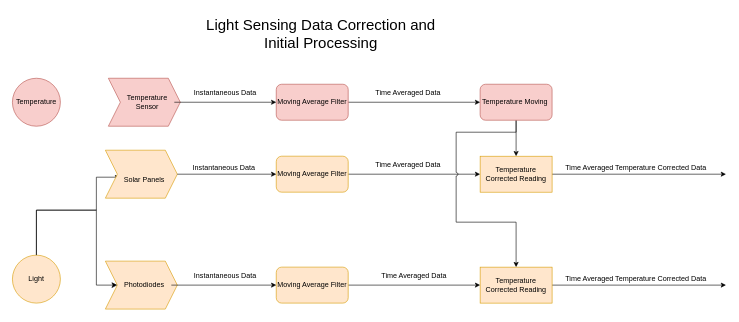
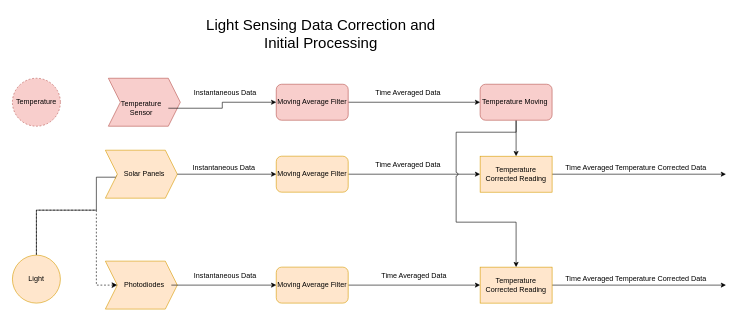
- <mxCell id="14" value="Temperature" style="ellipse;whiteSpace=wrap;html=1;aspect=fixed;fillColor=#f8cecc;strokeColor=#b85450;" vertex="1" parent="1"><mxGeometry x="20" y="130" width="80" height="80" as="geometry" /></mxCell>
+ <mxCell id="14" value="Temperature" style="ellipse;whiteSpace=wrap;html=1;aspect=fixed;fillColor=#f8cecc;strokeColor=#b85450;dashed=1;" vertex="1" parent="1"><mxGeometry x="20" y="130" width="80" height="80" as="geometry" /></mxCell>
- <mxCell id="6" value="&lt;font style=&quot;font-size: 12px&quot;&gt;Temperature Sensor&lt;/font&gt;" style="text;html=1;strokeColor=none;fillColor=none;align=center;verticalAlign=middle;whiteSpace=wrap;rounded=0;fontSize=12;horizontal=1;" vertex="1" parent="4"><mxGeometry x="20" y="15" width="90" height="50" as="geometry" /></mxCell>
+ <mxCell id="6" value="&lt;font style=&quot;font-size: 12px&quot;&gt;Temperature Sensor&lt;/font&gt;" style="text;html=1;strokeColor=none;fillColor=none;align=center;verticalAlign=middle;whiteSpace=wrap;rounded=0;fontSize=12;horizontal=1;" vertex="1" parent="4"><mxGeometry x="10" y="25" width="90" height="50" as="geometry" /></mxCell>
- <mxCell id="10" value="Solar Panels" style="text;html=1;strokeColor=none;fillColor=none;align=center;verticalAlign=middle;whiteSpace=wrap;rounded=0;fontSize=12;horizontal=1;" vertex="1" parent="8"><mxGeometry x="20" y="25" width="90" height="50" as="geometry" /></mxCell>
+ <mxCell id="10" value="Solar Panels" style="text;html=1;strokeColor=none;fillColor=none;align=center;verticalAlign=middle;whiteSpace=wrap;rounded=0;fontSize=12;horizontal=1;" vertex="1" parent="8"><mxGeometry x="20" y="15" width="90" height="50" as="geometry" /></mxCell>
- <mxCell id="7" style="edgeStyle=orthogonalEdgeStyle;rounded=0;orthogonalLoop=1;jettySize=auto;html=1;exitX=0;exitY=0.5;exitDx=0;exitDy=0;fontSize=12;startArrow=classic;startFill=1;endArrow=none;endFill=0;startSize=7;" edge="1" parent="1" source="13" target="3"><mxGeometry relative="1" as="geometry"><Array as="points"><mxPoint x="160" y="475" /><mxPoint x="160" y="350" /></Array></mxGeometry></mxCell>
+ <mxCell id="7" style="edgeStyle=orthogonalEdgeStyle;rounded=0;orthogonalLoop=1;jettySize=auto;html=1;exitX=0;exitY=0.5;exitDx=0;exitDy=0;fontSize=12;startArrow=classic;startFill=1;endArrow=none;endFill=0;startSize=7;dashed=1;" edge="1" parent="1" source="13" target="3"><mxGeometry relative="1" as="geometry"><Array as="points"><mxPoint x="160" y="475" /><mxPoint x="160" y="350" /></Array></mxGeometry></mxCell>
